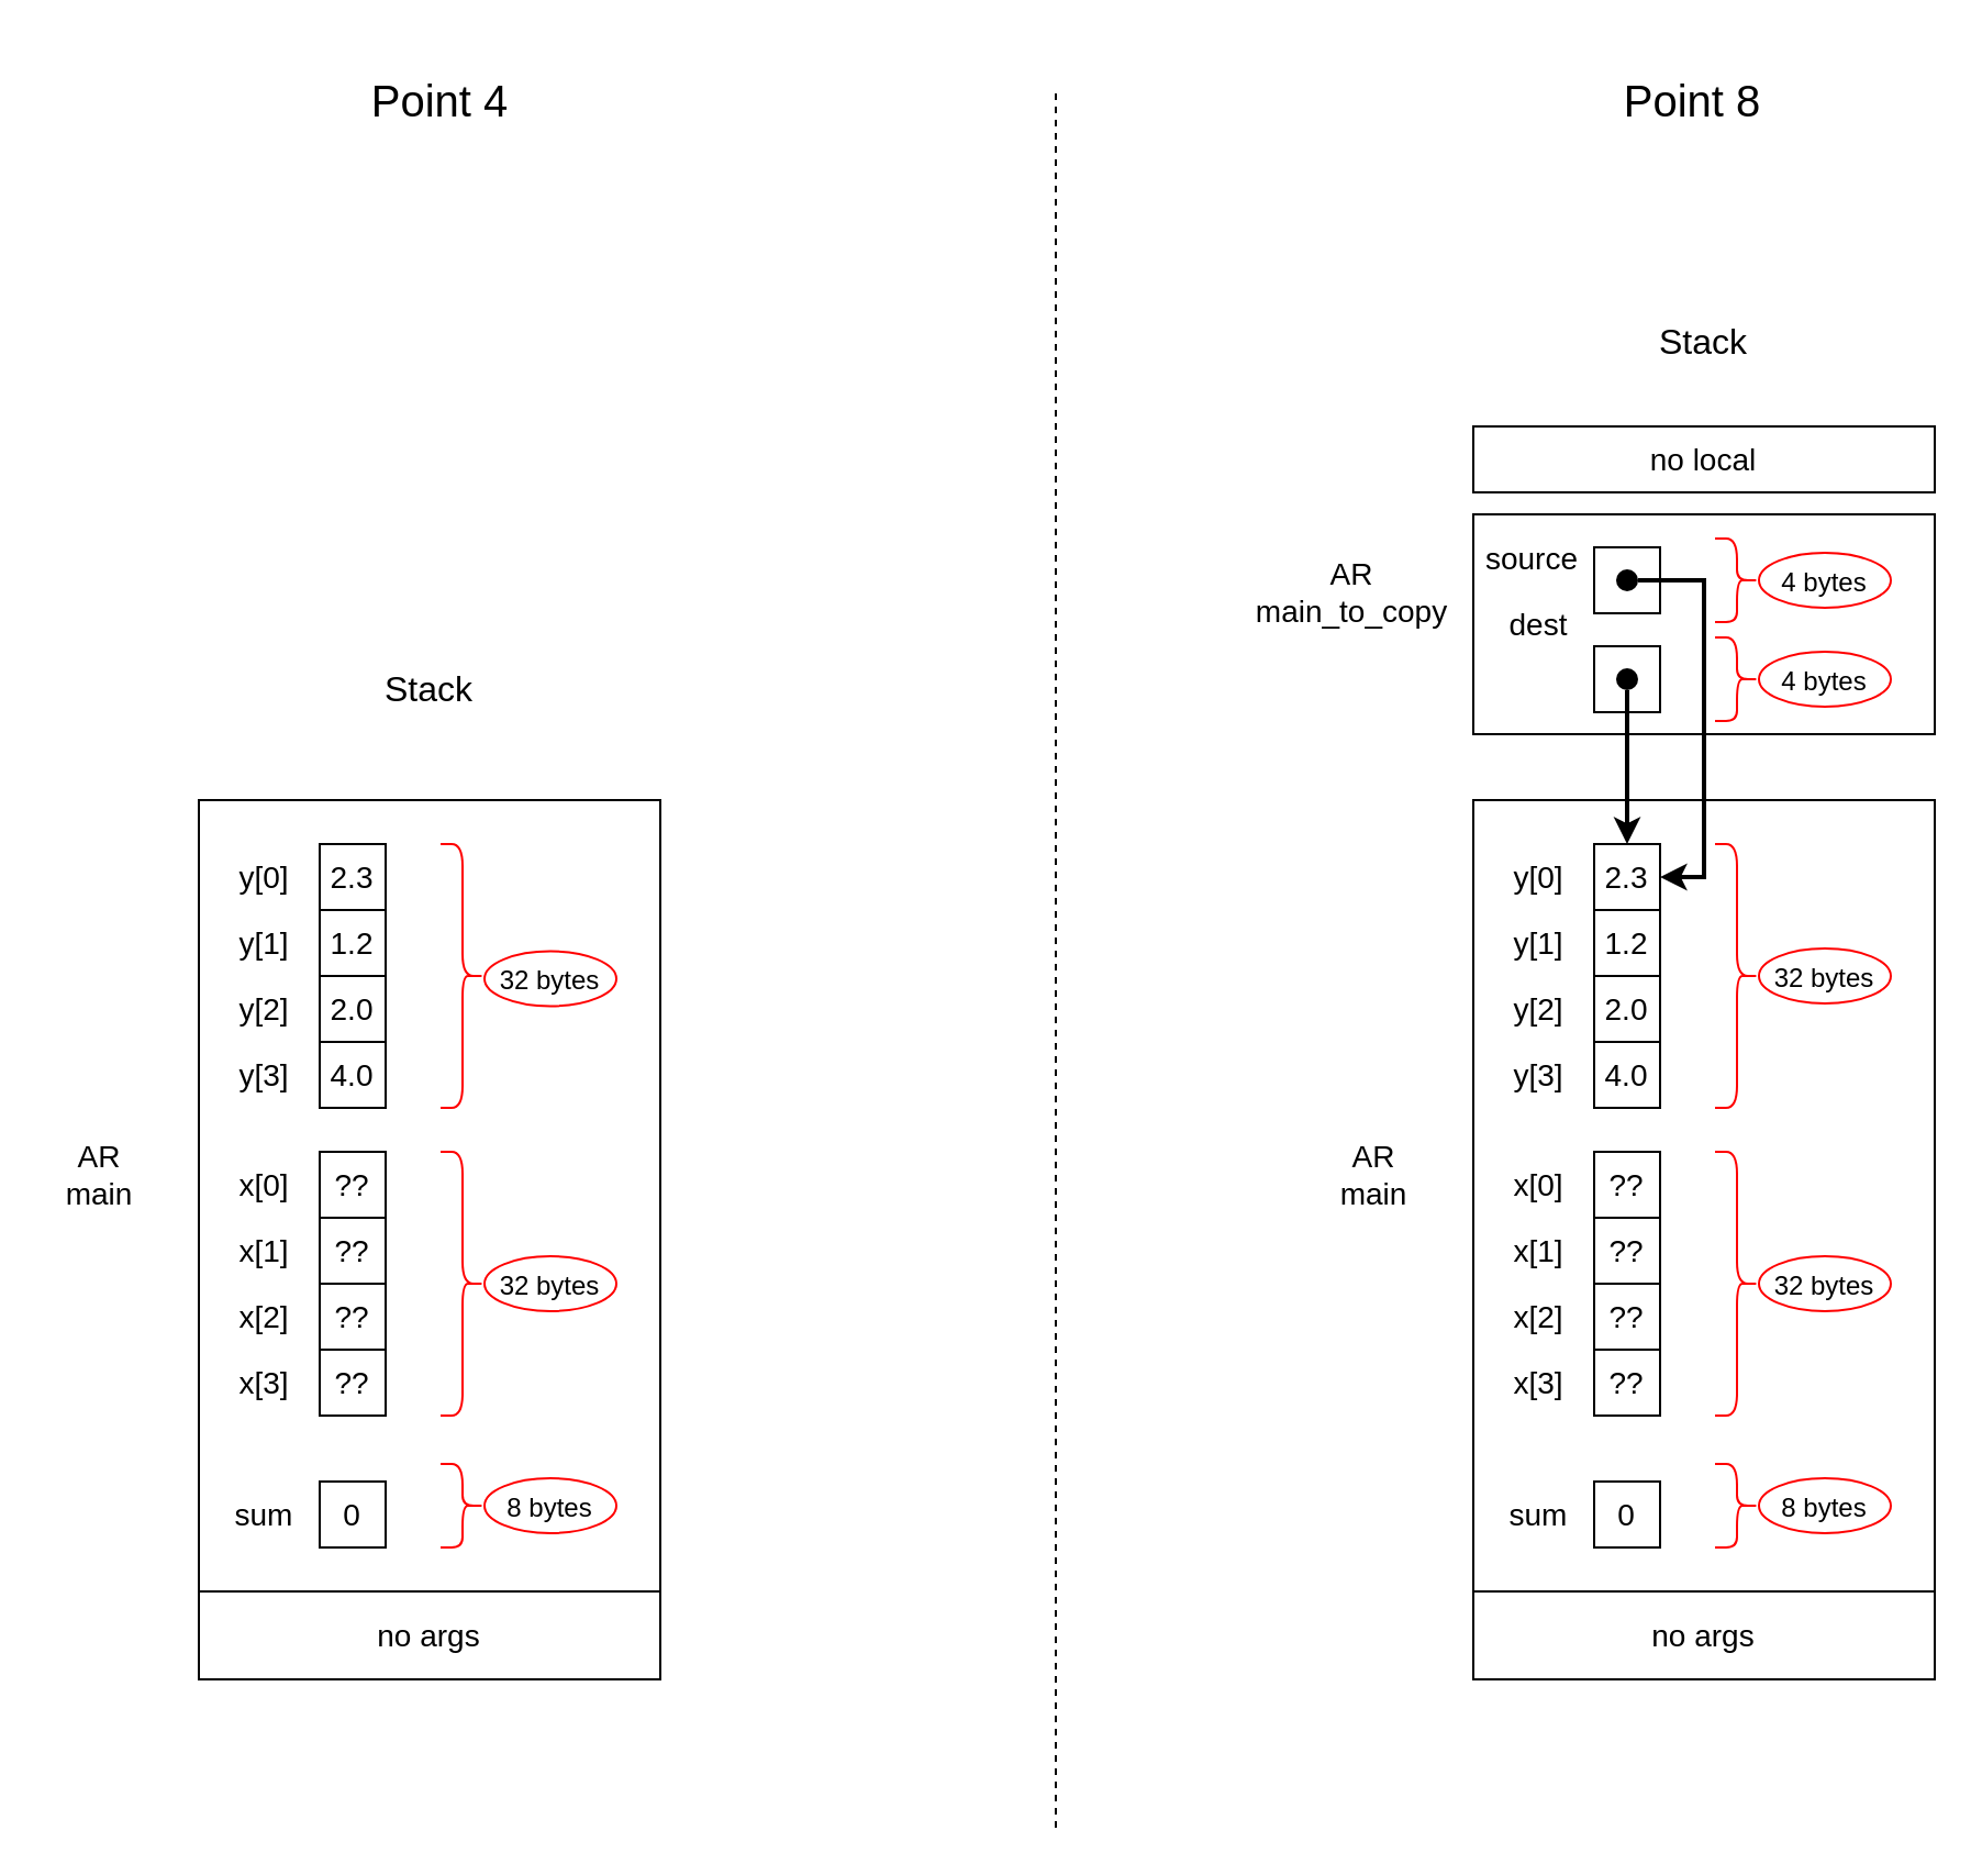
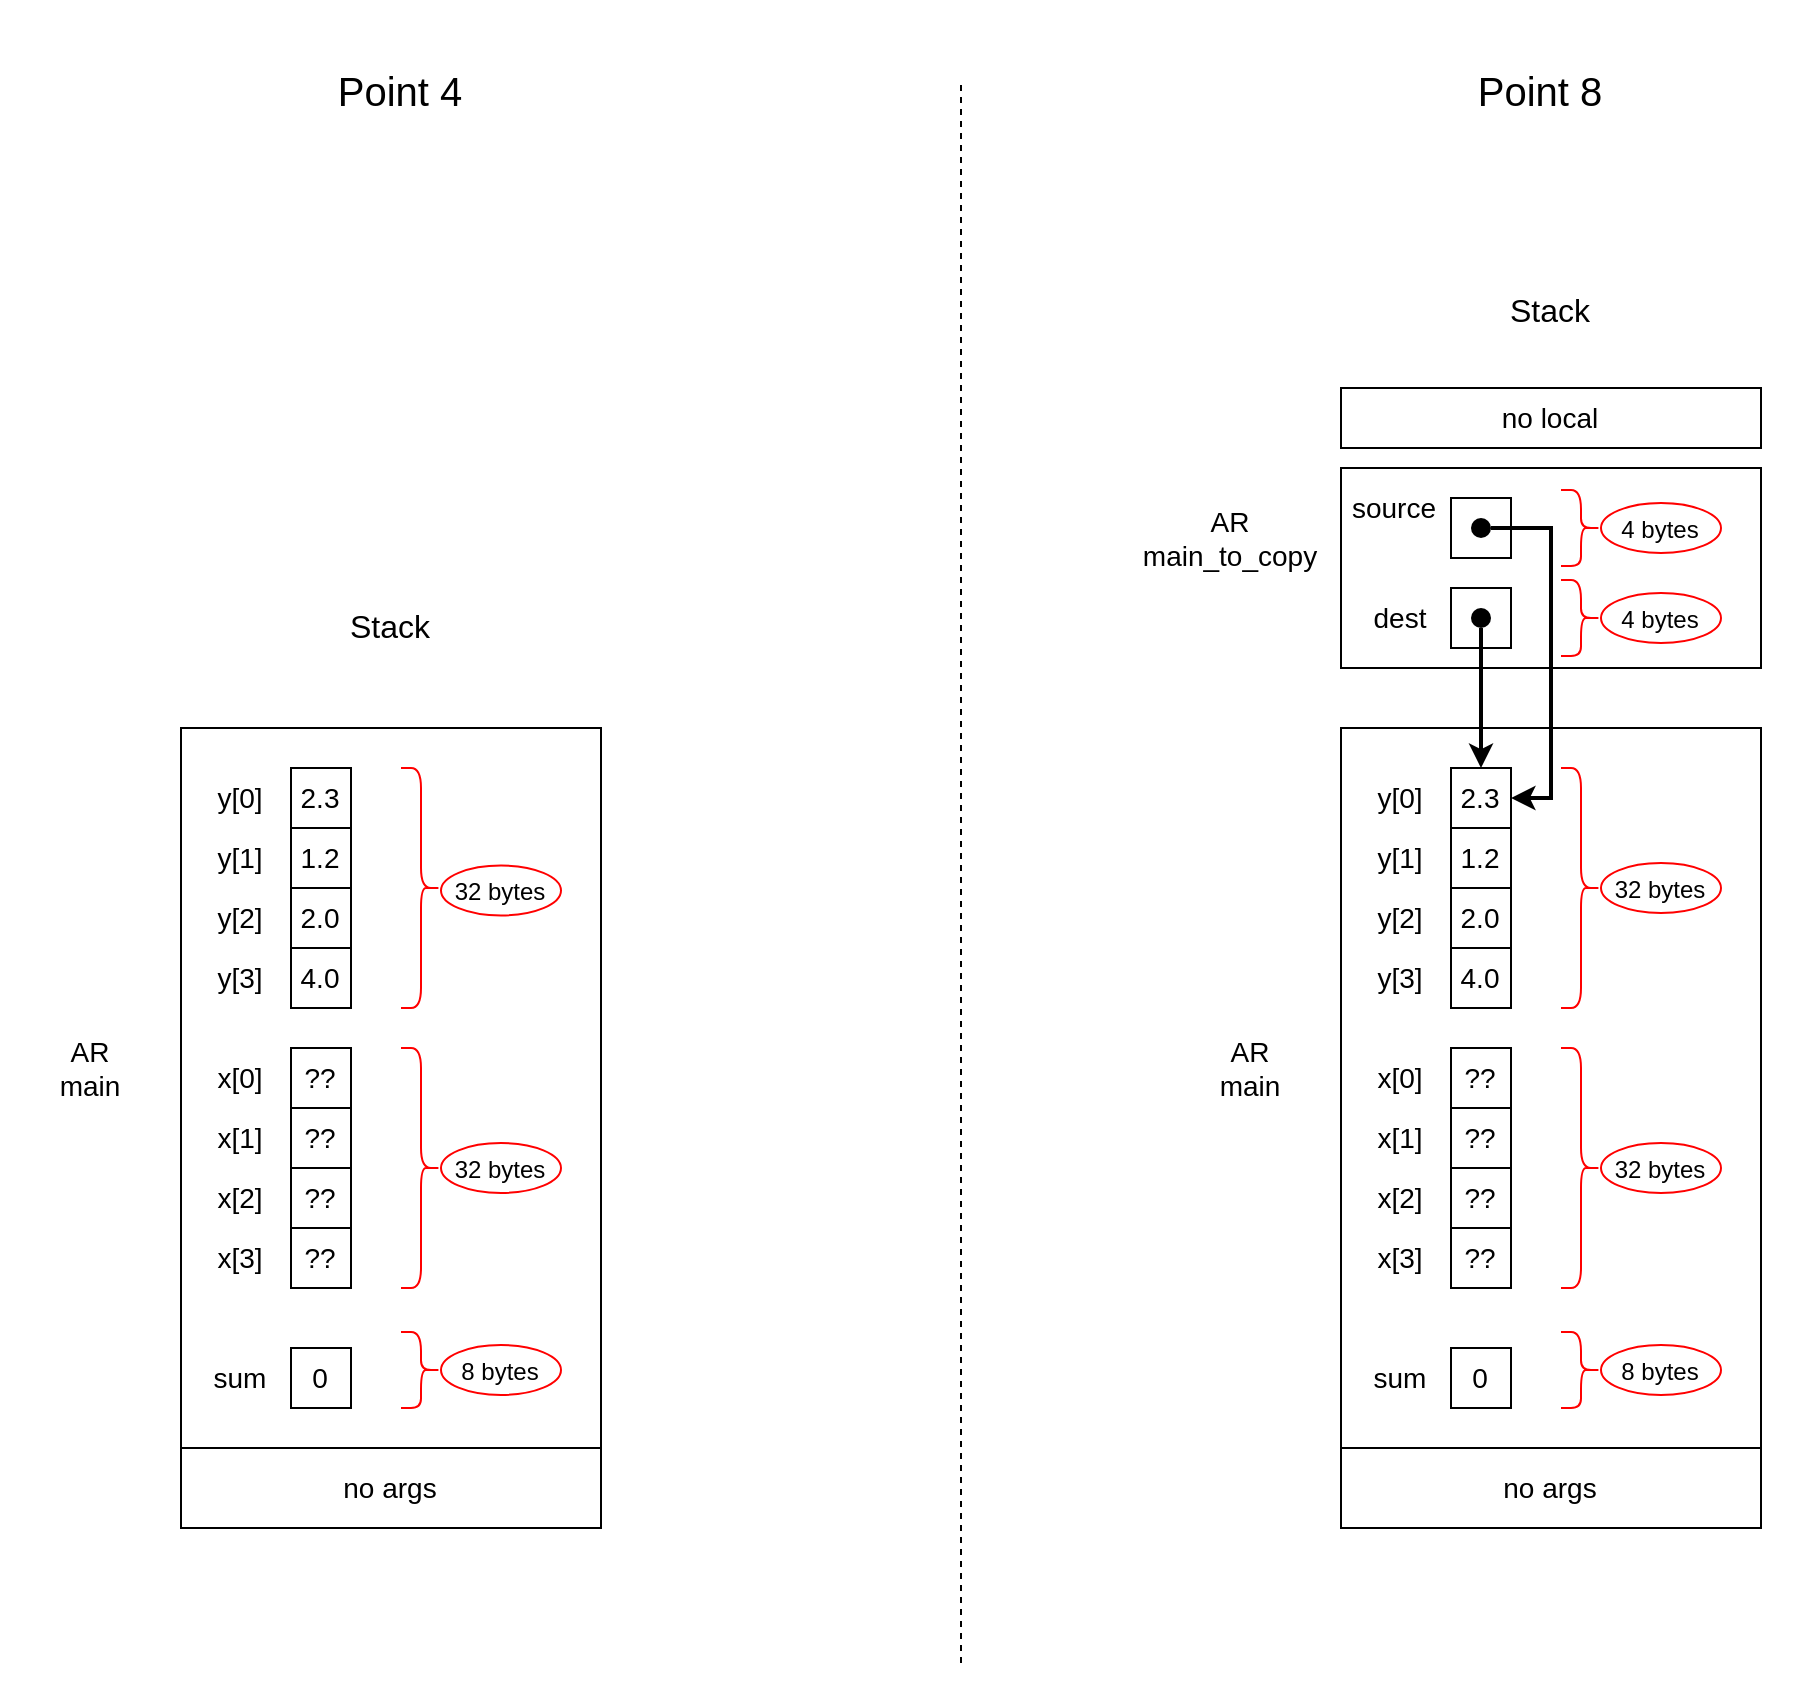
- <mxCell id="31" value="dest" style="text;html=1;strokeColor=none;fillColor=none;align=center;verticalAlign=middle;whiteSpace=wrap;rounded=0;fontSize=14;" parent="1" vertex="1"><mxGeometry x="683" y="273.5" width="34" height="20" as="geometry" /></mxCell>
+ <mxCell id="31" value="dest" style="text;html=1;strokeColor=none;fillColor=none;align=center;verticalAlign=middle;whiteSpace=wrap;rounded=0;fontSize=14;" parent="1" vertex="1"><mxGeometry x="683" y="298.5" width="34" height="20" as="geometry" /></mxCell>
